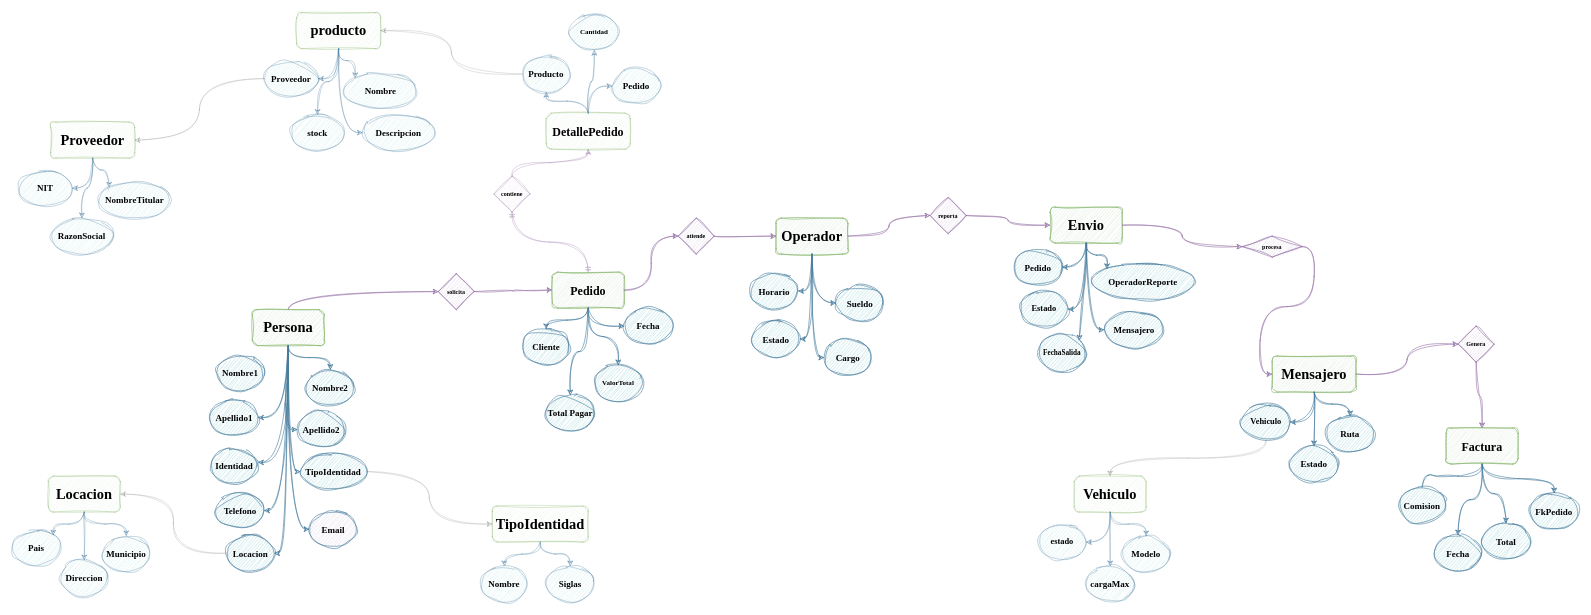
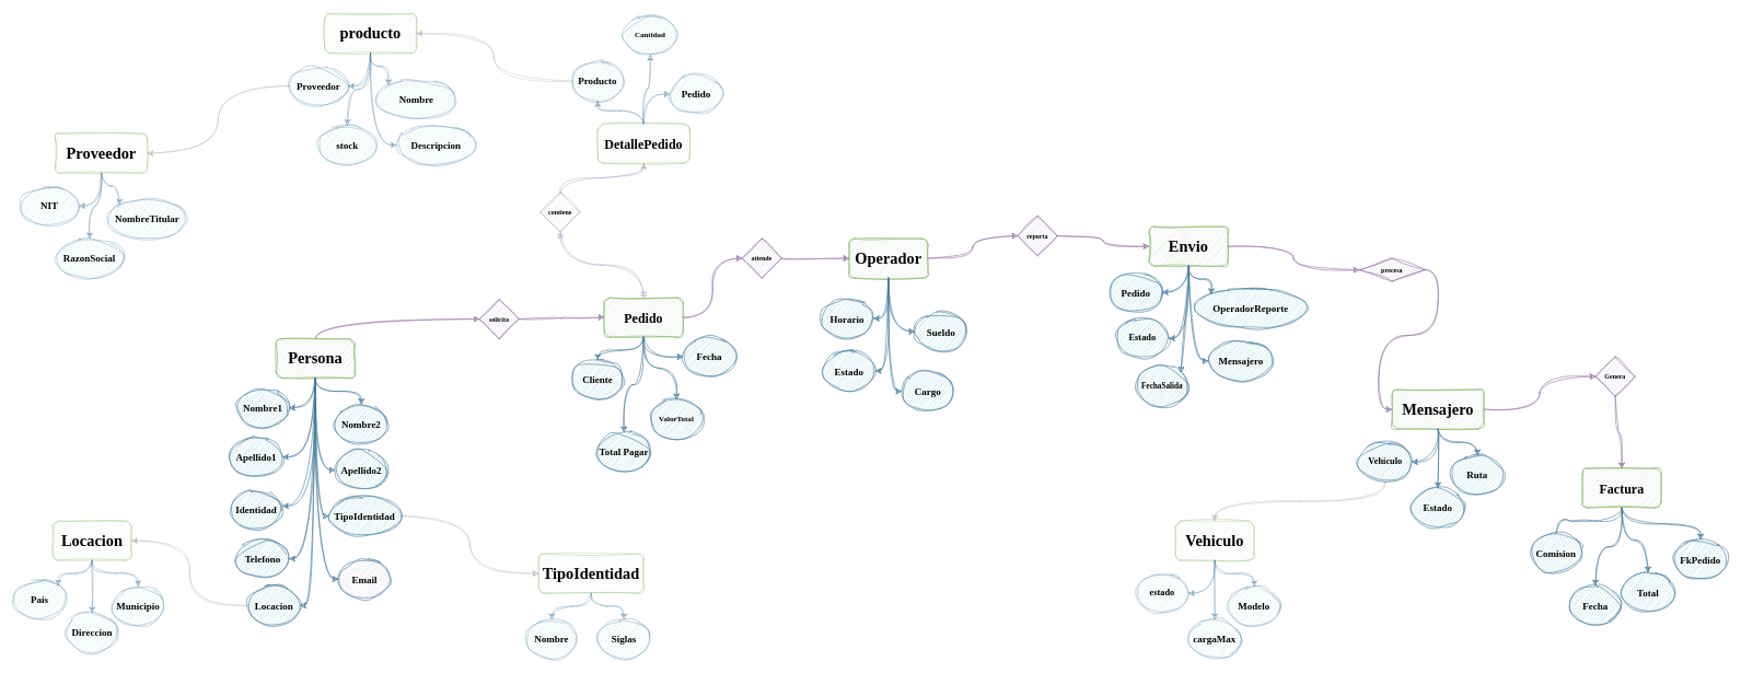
+ <mxCell id="40" style="edgeStyle=orthogonalEdgeStyle;curved=1;rounded=0;sketch=1;hachureGap=4;jiggle=2;curveFitting=1;orthogonalLoop=1;jettySize=auto;html=1;strokeColor=#457B9D;fontFamily=Architects Daughter;fontSource=https%3A%2F%2Ffonts.googleapis.com%2Fcss%3Ffamily%3DArchitects%2BDaughter;fontSize=10;fontColor=#000000;fillColor=#A8DADC;entryX=1;entryY=0.5;entryDx=0;entryDy=0;" parent="33" source="38" target="39" edge="1"><mxGeometry relative="1" as="geometry" /></mxCell>
- <mxCell id="41" value="&lt;h2&gt;Apellido2&lt;/h2&gt;" style="ellipse;whiteSpace=wrap;html=1;sketch=1;hachureGap=4;jiggle=2;curveFitting=1;strokeColor=#457B9D;fontFamily=Architects Daughter;fontSource=https%3A%2F%2Ffonts.googleapis.com%2Fcss%3Ffamily%3DArchitects%2BDaughter;fontSize=10;fontColor=#000000;fillColor=#A8DADC;" parent="33" vertex="1"><mxGeometry x="145" y="170" width="80" height="60" as="geometry" /></mxCell>
+ <mxCell id="41" value="&lt;h2&gt;Apellido2&lt;/h2&gt;" style="ellipse;whiteSpace=wrap;html=1;sketch=1;hachureGap=4;jiggle=2;curveFitting=1;strokeColor=#457B9D;fontFamily=Architects Daughter;fontSource=https%3A%2F%2Ffonts.googleapis.com%2Fcss%3Ffamily%3DArchitects%2BDaughter;fontSize=10;fontColor=#000000;fillColor=#A8DADC;" parent="33" vertex="1"><mxGeometry x="160" y="170" width="80" height="60" as="geometry" /></mxCell>
